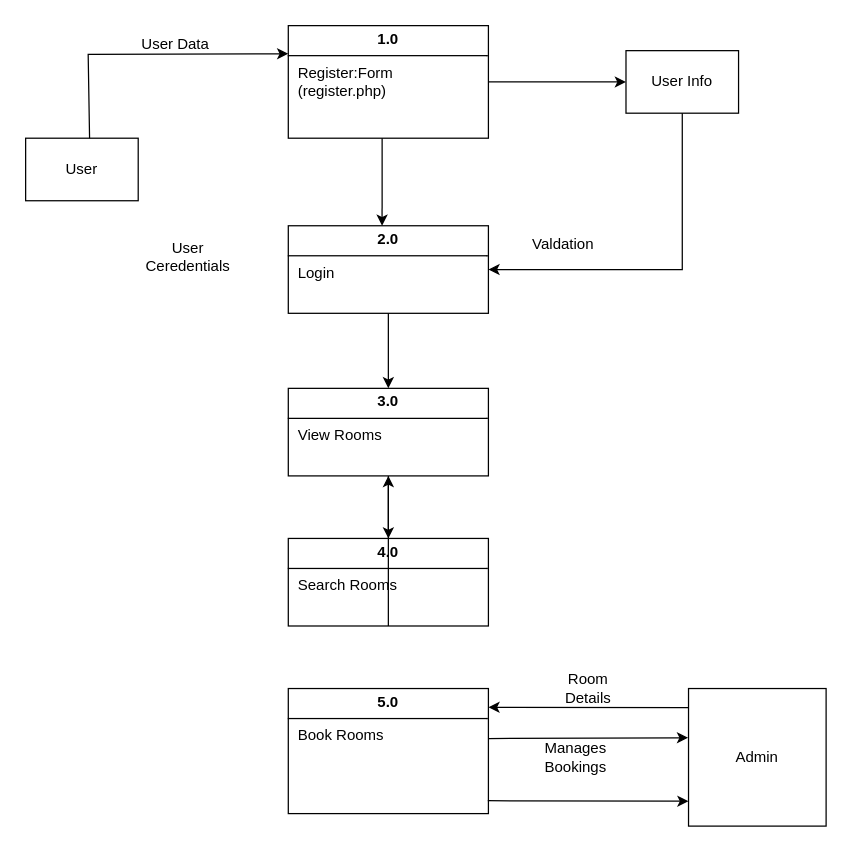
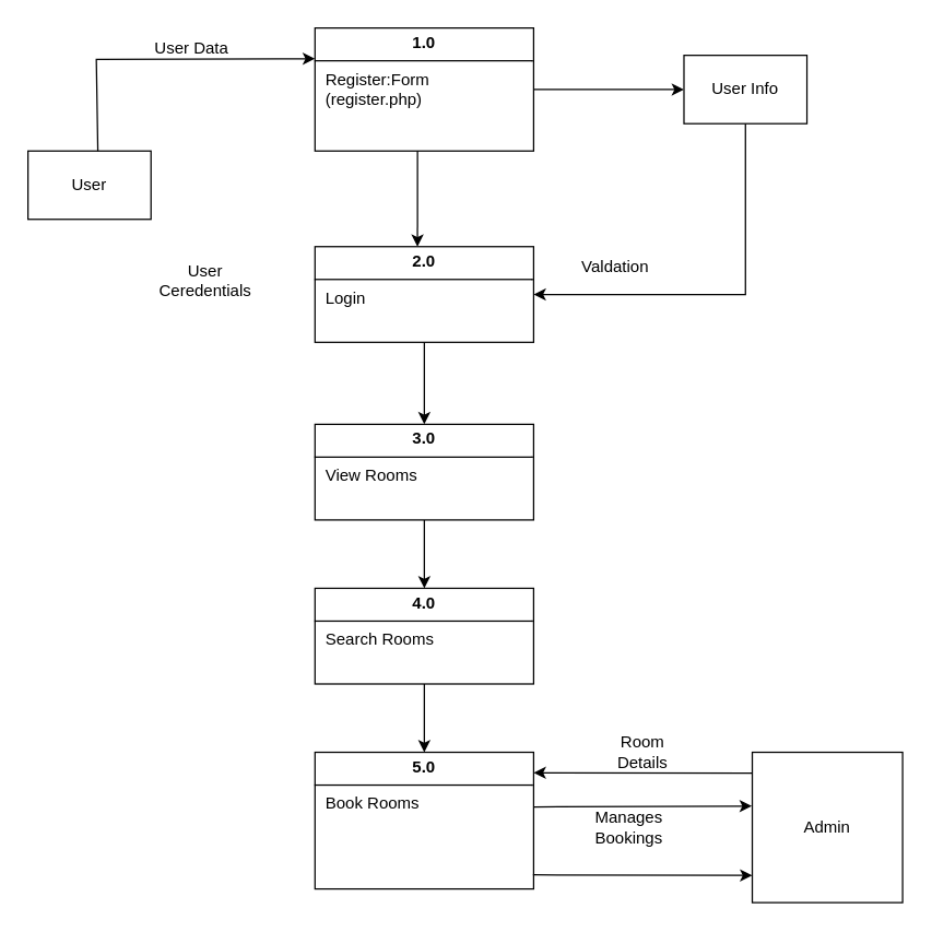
- <mxCell id="24" value="" style="endArrow=classic;html=1;rounded=0;exitX=0.5;exitY=1;exitDx=0;exitDy=0;" edge="1" parent="1" source="5" target="4"><mxGeometry width="50" height="50" relative="1" as="geometry"><mxPoint x="320" y="390" as="sourcePoint" /><mxPoint x="320" y="440" as="targetPoint" /></mxGeometry></mxCell>
+ <mxCell id="24" value="" style="endArrow=classic;html=1;rounded=0;entryX=0.5;entryY=0;entryDx=0;entryDy=0;exitX=0.5;exitY=1;exitDx=0;exitDy=0;" edge="1" parent="1" source="5" target="6"><mxGeometry width="50" height="50" relative="1" as="geometry"><mxPoint x="320" y="390" as="sourcePoint" /><mxPoint x="320" y="440" as="targetPoint" /></mxGeometry></mxCell>
